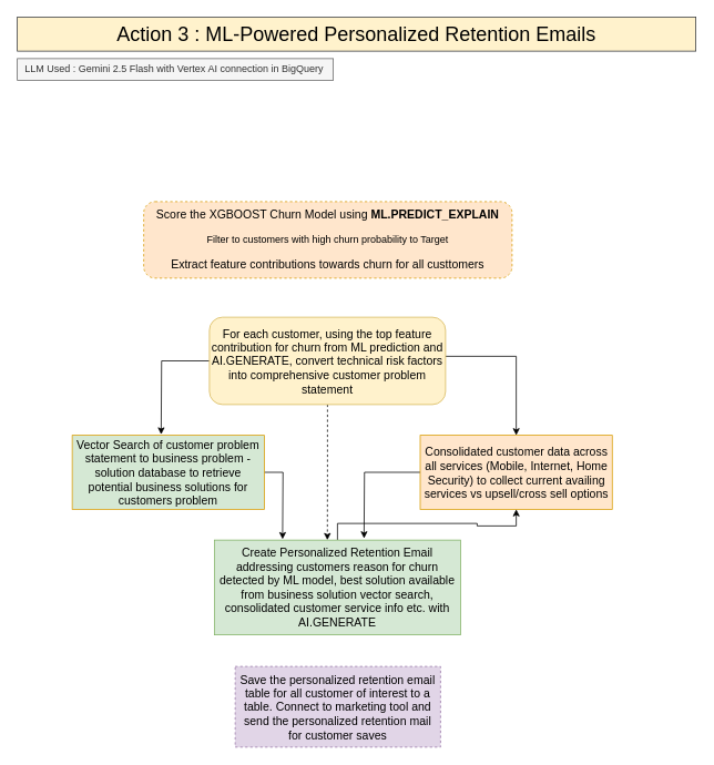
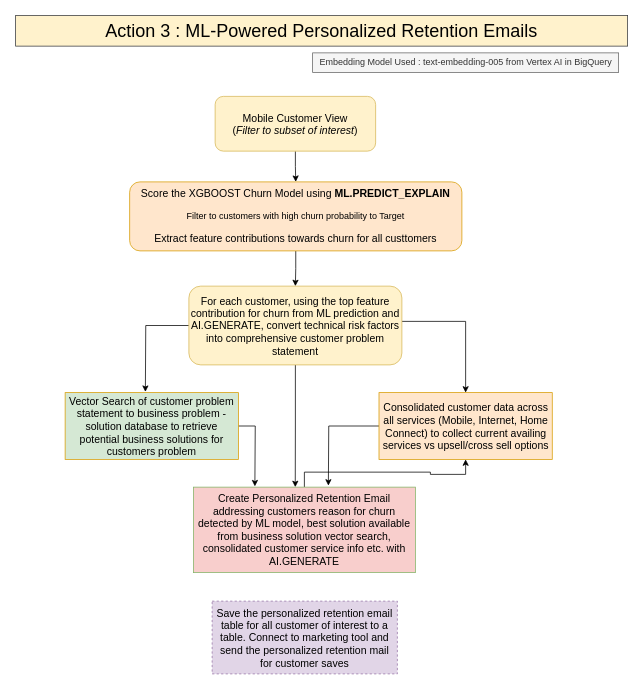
- <mxCell id="8" value="LLM Used : Gemini 2.5 Flash with Vertex AI connection in BigQuery&amp;nbsp;" style="text;html=1;align=center;verticalAlign=middle;resizable=0;points=[];autosize=1;strokeColor=#666666;fillColor=#f5f5f5;fontColor=#333333;" vertex="1" parent="1"><mxGeometry x="20" y="70" width="380" height="26" as="geometry" /></mxCell>
+ <mxCell id="7" value="Embedding Model Used :&amp;nbsp;text-embedding-005 from Vertex AI in BigQuery" style="text;html=1;align=center;verticalAlign=middle;resizable=0;points=[];autosize=1;strokeColor=#666666;fillColor=#f5f5f5;fontColor=#333333;" vertex="1" parent="1"><mxGeometry x="416" y="70" width="408" height="26" as="geometry" /></mxCell>
+ <mxCell id="3" value="&lt;font style=&quot;font-size: 14px;&quot;&gt;Mobile Customer View&lt;/font&gt;&lt;div&gt;&lt;font style=&quot;font-size: 14px;&quot;&gt;(&lt;i&gt;Filter to subset of interest&lt;/i&gt;)&lt;/font&gt;&lt;/div&gt;" style="rounded=1;whiteSpace=wrap;html=1;fillColor=#fff2cc;strokeColor=#d6b656;" vertex="1" parent="1"><mxGeometry x="286" y="128" width="214" height="73" as="geometry" /></mxCell>
+ <mxCell id="2" value="" style="edgeStyle=orthogonalEdgeStyle;rounded=0;orthogonalLoop=1;jettySize=auto;html=1;" edge="1" parent="1" source="3" target="5"><mxGeometry relative="1" as="geometry" /></mxCell>
- <mxCell id="5" value="&lt;font style=&quot;font-size: 14px;&quot;&gt;Score the XGBOOST Churn Model using &lt;b&gt;ML.PREDICT_EXPLAIN&lt;/b&gt;&lt;/font&gt;&lt;div&gt;&lt;br&gt;&lt;/div&gt;&lt;div&gt;Filter to customers with high churn probability to Target&lt;br&gt;&lt;div&gt;&lt;br&gt;&lt;/div&gt;&lt;div&gt;&lt;font style=&quot;font-size: 14px;&quot;&gt;Extract feature contributions towards churn for all custtomers&lt;/font&gt;&lt;/div&gt;&lt;/div&gt;" style="whiteSpace=wrap;html=1;fillColor=#ffe6cc;strokeColor=#d79b00;rounded=1;dashed=1;" vertex="1" parent="1"><mxGeometry x="172" y="242" width="443" height="92" as="geometry" /></mxCell>
+ <mxCell id="5" value="&lt;font style=&quot;font-size: 14px;&quot;&gt;Score the XGBOOST Churn Model using &lt;b&gt;ML.PREDICT_EXPLAIN&lt;/b&gt;&lt;/font&gt;&lt;div&gt;&lt;br&gt;&lt;/div&gt;&lt;div&gt;Filter to customers with high churn probability to Target&lt;br&gt;&lt;div&gt;&lt;br&gt;&lt;/div&gt;&lt;div&gt;&lt;font style=&quot;font-size: 14px;&quot;&gt;Extract feature contributions towards churn for all custtomers&lt;/font&gt;&lt;/div&gt;&lt;/div&gt;" style="whiteSpace=wrap;html=1;fillColor=#ffe6cc;strokeColor=#d79b00;rounded=1;" vertex="1" parent="1"><mxGeometry x="172" y="242" width="443" height="92" as="geometry" /></mxCell>
+ <mxCell id="4" value="" style="edgeStyle=orthogonalEdgeStyle;rounded=0;orthogonalLoop=1;jettySize=auto;html=1;" edge="1" parent="1" source="5" target="12"><mxGeometry relative="1" as="geometry" /></mxCell>
- <mxCell id="11" style="edgeStyle=orthogonalEdgeStyle;rounded=0;orthogonalLoop=1;jettySize=auto;html=1;entryX=0.459;entryY=0;entryDx=0;entryDy=0;entryPerimeter=0;dashed=1;" edge="1" parent="1" source="12" target="18"><mxGeometry relative="1" as="geometry"><mxPoint x="393" y="644" as="targetPoint" /></mxGeometry></mxCell>
+ <mxCell id="11" style="edgeStyle=orthogonalEdgeStyle;rounded=0;orthogonalLoop=1;jettySize=auto;html=1;entryX=0.459;entryY=0;entryDx=0;entryDy=0;entryPerimeter=0;" edge="1" parent="1" source="12" target="18"><mxGeometry relative="1" as="geometry"><mxPoint x="393" y="644" as="targetPoint" /></mxGeometry></mxCell>
- <mxCell id="16" value="&lt;span style=&quot;font-size: 14px;&quot;&gt;Consolidated customer data across all services (Mobile, Internet, Home Security) to collect current availing services vs upsell/cross sell options&lt;/span&gt;" style="whiteSpace=wrap;html=1;fillColor=#ffe6cc;strokeColor=#d79b00;rounded=0;" vertex="1" parent="1"><mxGeometry x="504.5" y="523" width="231" height="89" as="geometry" /></mxCell>
+ <mxCell id="16" value="&lt;span style=&quot;font-size: 14px;&quot;&gt;Consolidated customer data across all services (Mobile, Internet, Home Connect) to collect current availing services vs upsell/cross sell options&lt;/span&gt;" style="whiteSpace=wrap;html=1;fillColor=#ffe6cc;strokeColor=#d79b00;rounded=0;" vertex="1" parent="1"><mxGeometry x="504.5" y="523" width="231" height="89" as="geometry" /></mxCell>
- <mxCell id="18" value="&lt;font style=&quot;font-size: 14px;&quot;&gt;Create Personalized Retention Email addressing customers reason for churn detected by ML model, best solution available from business solution vector search, consolidated customer service info etc. with AI.GENERATE&lt;/font&gt;" style="whiteSpace=wrap;html=1;fillColor=#d5e8d4;strokeColor=#82b366;rounded=0;" vertex="1" parent="1"><mxGeometry x="257" y="649" width="296" height="114" as="geometry" /></mxCell>
+ <mxCell id="18" value="&lt;font style=&quot;font-size: 14px;&quot;&gt;Create Personalized Retention Email addressing customers reason for churn detected by ML model, best solution available from business solution vector search, consolidated customer service info etc. with AI.GENERATE&lt;/font&gt;" style="whiteSpace=wrap;html=1;fillColor=#f8cecc;strokeColor=#82b366;rounded=0;" vertex="1" parent="1"><mxGeometry x="257" y="649" width="296" height="114" as="geometry" /></mxCell>
